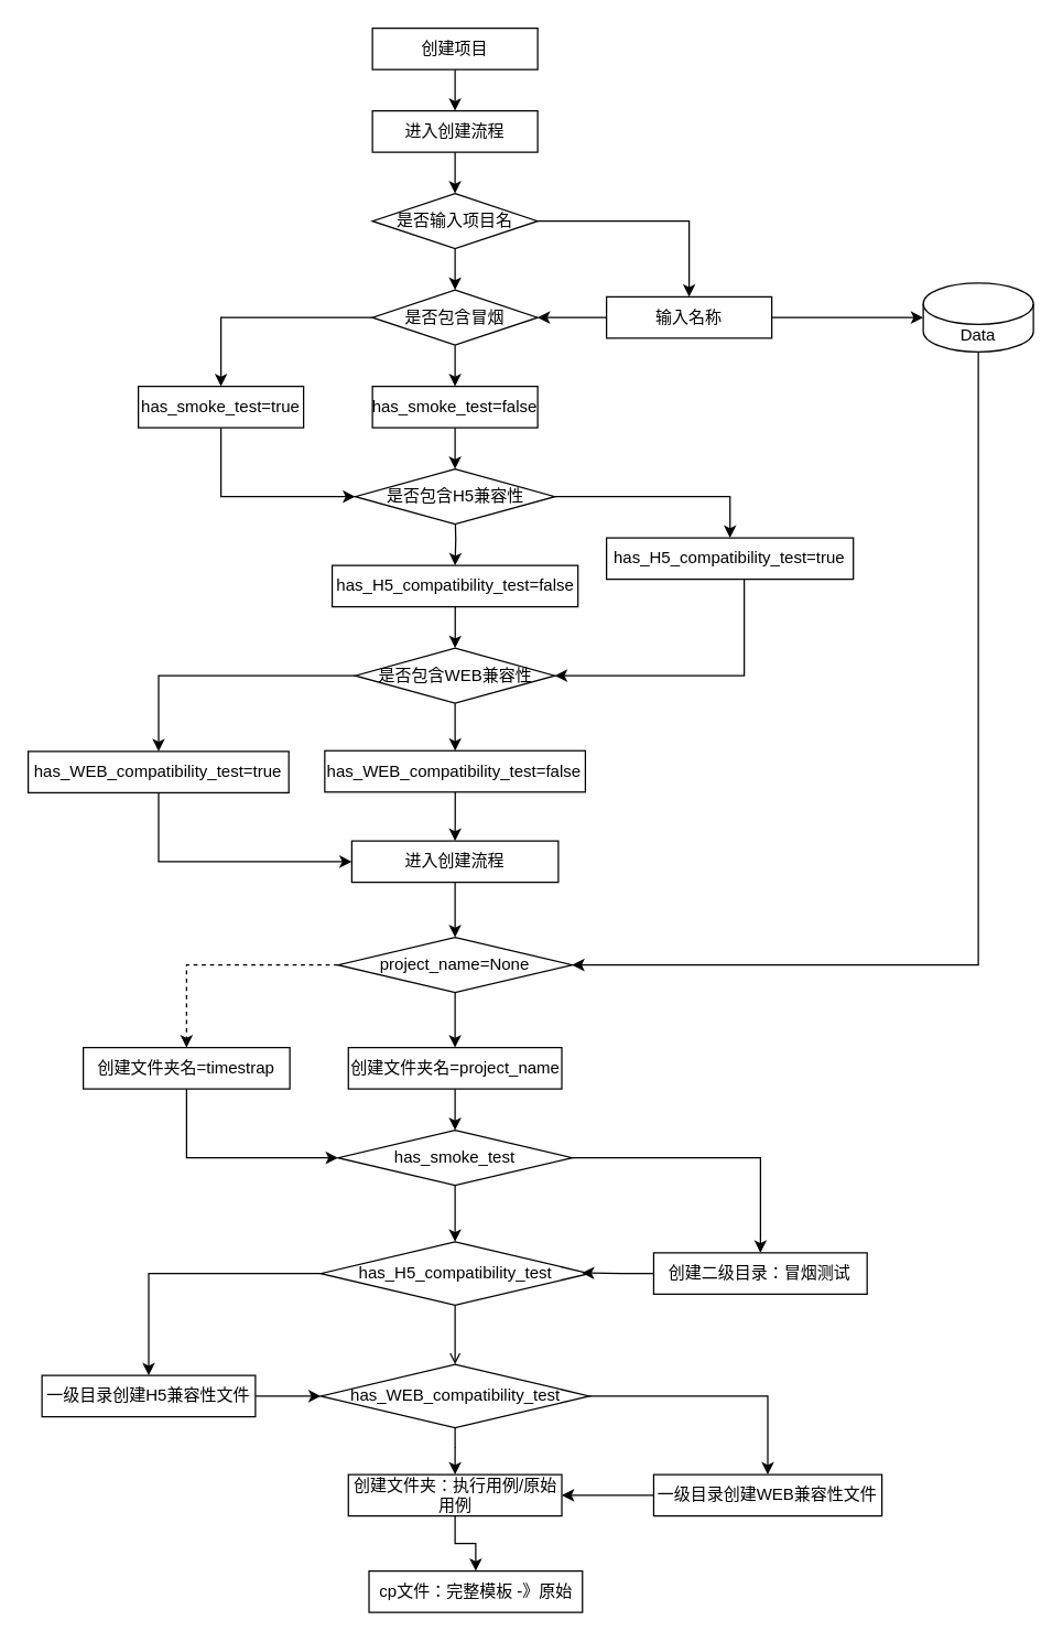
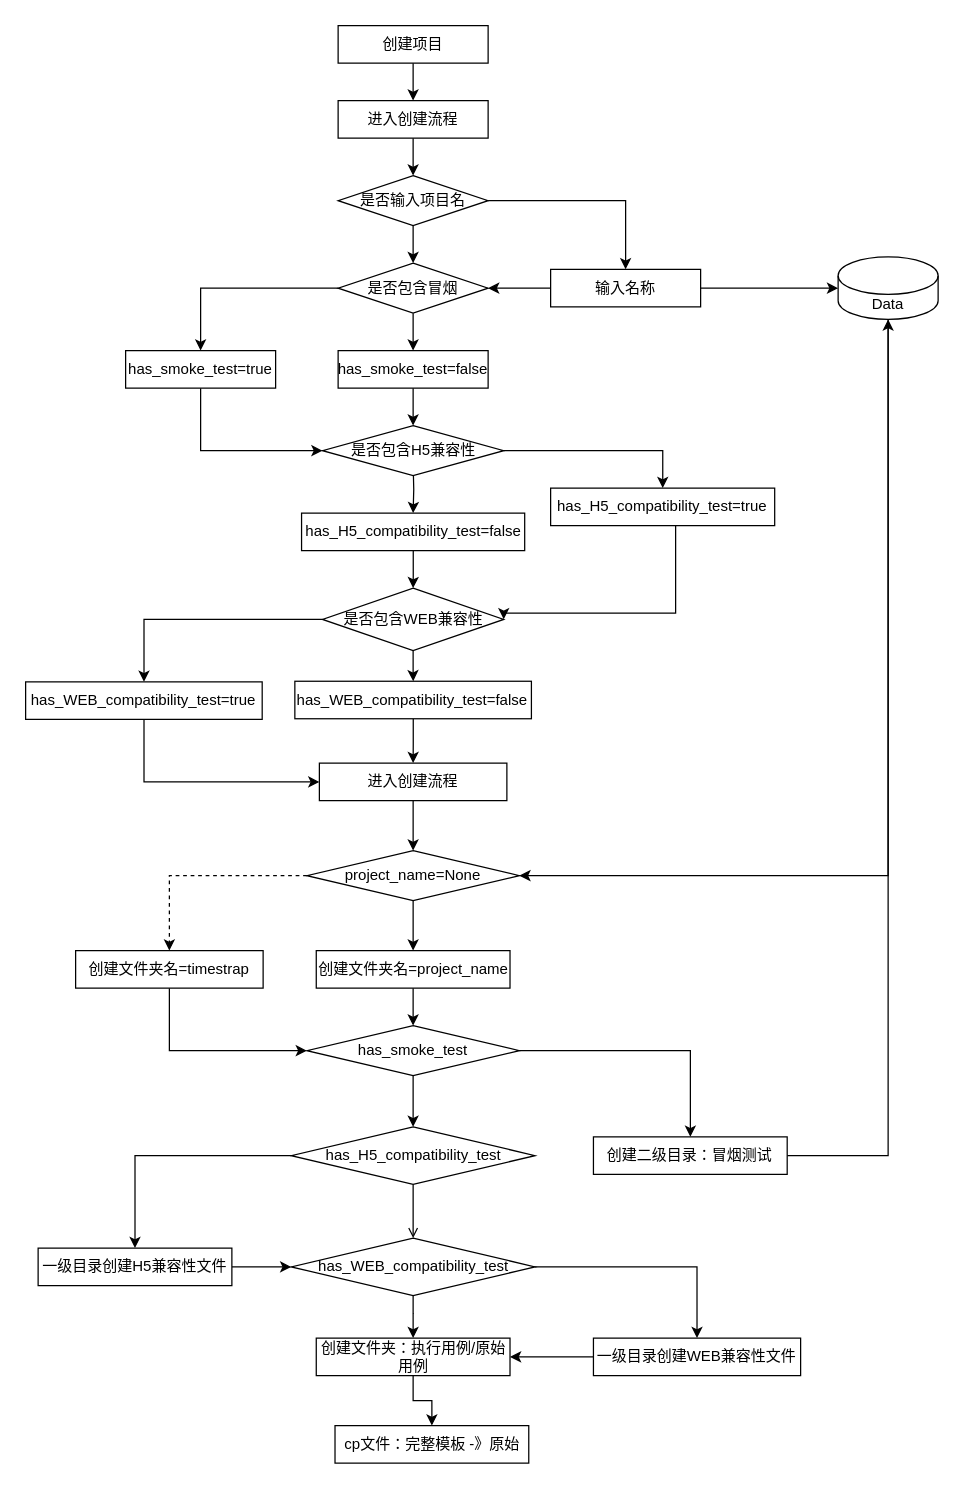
- <mxCell id="30" value="是否包含WEB兼容性" style="rhombus;whiteSpace=wrap;html=1;" vertex="1" parent="1"><mxGeometry x="257.5" y="470" width="145" height="40" as="geometry" /></mxCell>
+ <mxCell id="30" value="是否包含WEB兼容性" style="rhombus;whiteSpace=wrap;html=1;" vertex="1" parent="1"><mxGeometry x="257.5" y="470" width="145" height="50" as="geometry" /></mxCell>
- <mxCell id="52" style="edgeStyle=orthogonalEdgeStyle;rounded=0;orthogonalLoop=1;jettySize=auto;html=1;entryX=0.972;entryY=0.489;entryDx=0;entryDy=0;entryPerimeter=0;" edge="1" parent="1" source="53" target="49"><mxGeometry relative="1" as="geometry" /></mxCell>
+ <mxCell id="52" style="edgeStyle=orthogonalEdgeStyle;rounded=0;orthogonalLoop=1;jettySize=auto;html=1;" edge="1" parent="1" source="53" target="16"><mxGeometry relative="1" as="geometry" /></mxCell>
